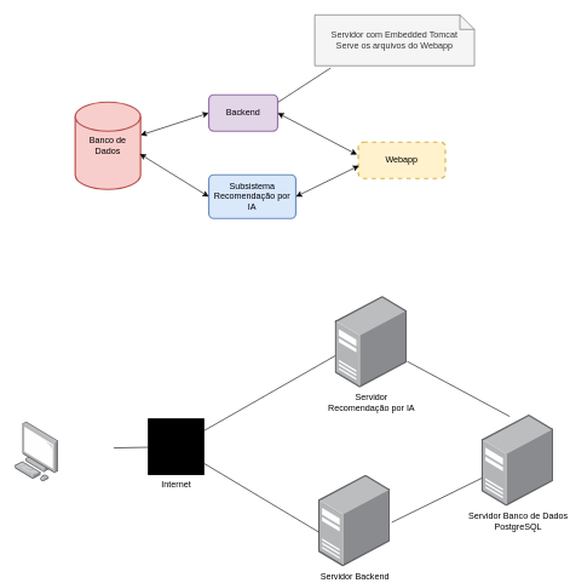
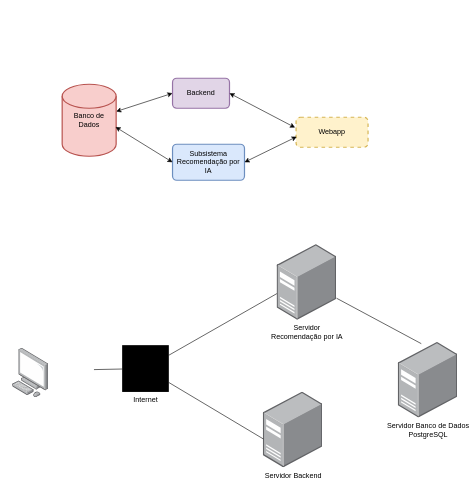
- <mxCell id="7" value="Servidor com Embedded Tomcat&lt;br&gt;Serve os arquivos do Webapp" style="shape=note;size=20;whiteSpace=wrap;html=1;fillColor=#f5f5f5;fontColor=#333333;strokeColor=#666666;" vertex="1" parent="1"><mxGeometry x="433" y="20" width="220" height="70" as="geometry" /></mxCell>
- <mxCell id="11" style="rounded=0;orthogonalLoop=1;jettySize=auto;html=1;entryX=0.1;entryY=1.043;entryDx=0;entryDy=0;endArrow=none;endFill=1;startArrow=none;startFill=0;entryPerimeter=0;exitX=1.006;exitY=0.201;exitDx=0;exitDy=0;exitPerimeter=0;" edge="1" parent="1" source="4" target="7"><mxGeometry relative="1" as="geometry"><mxPoint x="413" y="140" as="sourcePoint" /><mxPoint x="297" y="165" as="targetPoint" /></mxGeometry></mxCell>
- <mxCell id="16" value="" style="endArrow=none;html=1;rounded=0;exitX=1.017;exitY=0.517;exitDx=0;exitDy=0;exitPerimeter=0;" edge="1" parent="1" source="12" target="13"><mxGeometry width="50" height="50" relative="1" as="geometry"><mxPoint x="431" y="733" as="sourcePoint" /><mxPoint x="481" y="683" as="targetPoint" /></mxGeometry></mxCell>
